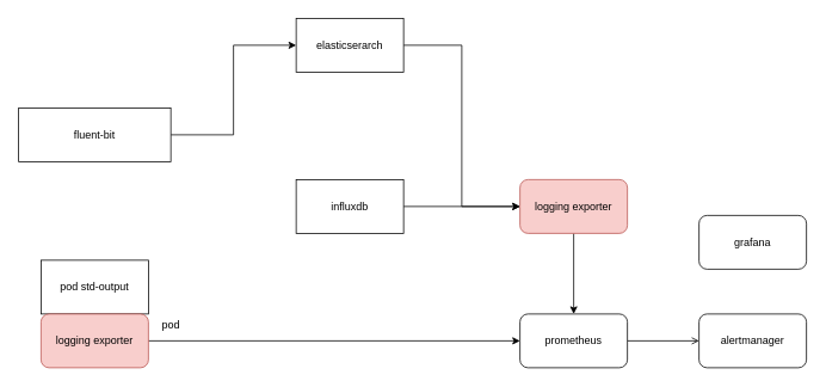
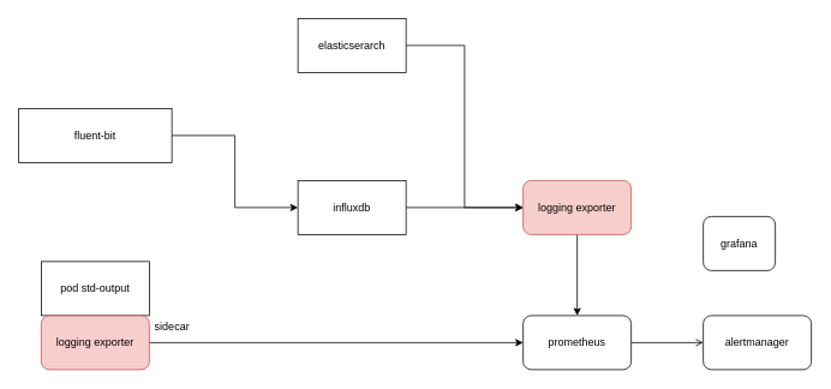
- <mxCell id="5" style="edgeStyle=orthogonalEdgeStyle;rounded=0;orthogonalLoop=1;jettySize=auto;html=1;entryX=0;entryY=0.5;entryDx=0;entryDy=0;" edge="1" parent="1" source="7" target="3"><mxGeometry relative="1" as="geometry" /></mxCell>
+ <mxCell id="6" style="edgeStyle=orthogonalEdgeStyle;rounded=0;orthogonalLoop=1;jettySize=auto;html=1;entryX=0;entryY=0.5;entryDx=0;entryDy=0;" edge="1" parent="1" source="7" target="9"><mxGeometry relative="1" as="geometry" /></mxCell>
- <mxCell id="17" value="grafana" style="whiteSpace=wrap;html=1;rounded=1;" vertex="1" parent="1"><mxGeometry x="780" y="240" width="120" height="60" as="geometry" /></mxCell>
+ <mxCell id="17" value="grafana" style="whiteSpace=wrap;html=1;rounded=1;" vertex="1" parent="1"><mxGeometry x="780" y="240" width="80" height="60" as="geometry" /></mxCell>
- <mxCell id="16" value="pod" style="text;html=1;align=center;verticalAlign=middle;resizable=0;points=[];autosize=1;strokeColor=none;fillColor=none;" vertex="1" parent="1"><mxGeometry x="160" y="348" width="60" height="30" as="geometry" /></mxCell>
+ <mxCell id="16" value="sidecar" style="text;html=1;align=center;verticalAlign=middle;resizable=0;points=[];autosize=1;strokeColor=none;fillColor=none;" vertex="1" parent="1"><mxGeometry x="160" y="348" width="60" height="30" as="geometry" /></mxCell>
